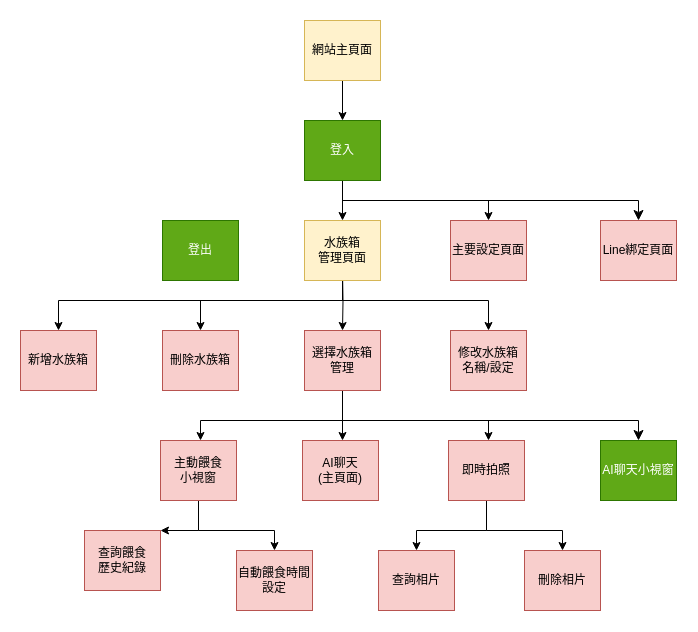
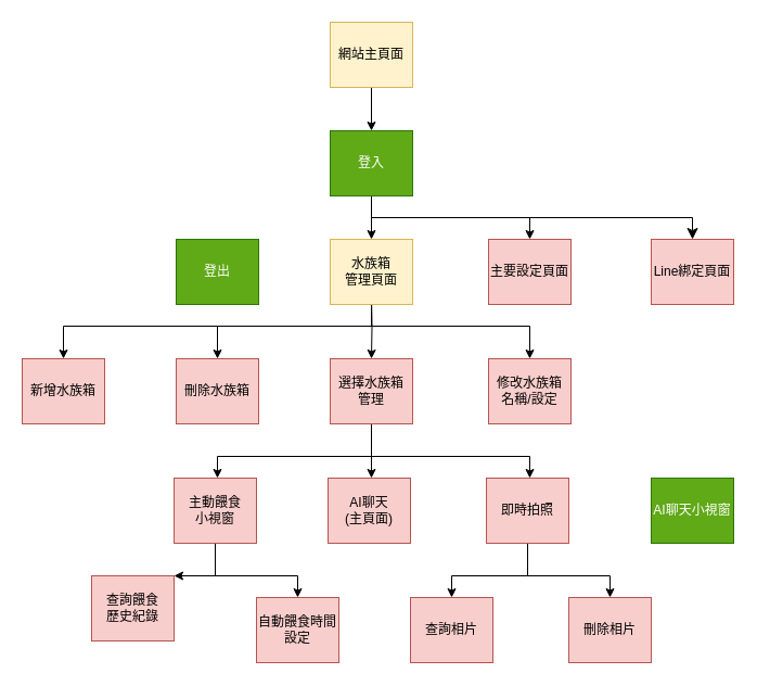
- <mxCell id="20" style="edgeStyle=orthogonalEdgeStyle;rounded=0;orthogonalLoop=1;jettySize=auto;html=1;fontSize=12;startSize=8;endSize=8;" edge="1" parent="1" source="21" target="35"><mxGeometry relative="1" as="geometry"><Array as="points"><mxPoint x="342" y="420" /><mxPoint x="638" y="420" /></Array></mxGeometry></mxCell>
